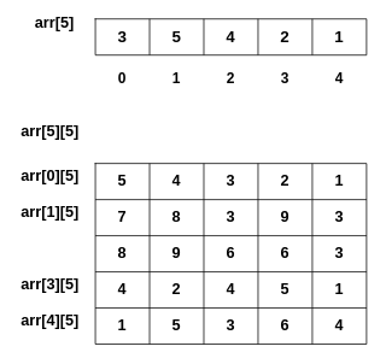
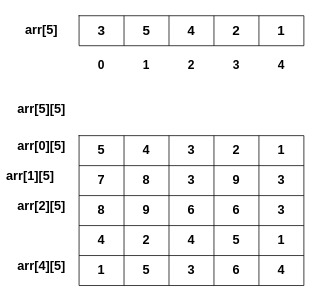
- <mxCell id="9" value="&lt;font style=&quot;font-size: 17px;&quot;&gt;&lt;b&gt;arr[5]&lt;/b&gt;&lt;/font&gt;" style="text;html=1;strokeColor=none;fillColor=none;align=center;verticalAlign=middle;whiteSpace=wrap;rounded=0;" vertex="1" parent="1"><mxGeometry x="30" y="10" width="60" height="30" as="geometry" /></mxCell>
+ <mxCell id="9" value="&lt;font style=&quot;font-size: 17px;&quot;&gt;&lt;b&gt;arr[5]&lt;/b&gt;&lt;/font&gt;" style="text;html=1;strokeColor=none;fillColor=none;align=center;verticalAlign=middle;whiteSpace=wrap;rounded=0;" vertex="1" parent="1"><mxGeometry x="25" y="25" width="60" height="30" as="geometry" /></mxCell>
- <mxCell id="48" value="&lt;font style=&quot;font-size: 17px;&quot;&gt;&lt;b&gt;arr[1][5]&lt;/b&gt;&lt;/font&gt;" style="text;html=1;strokeColor=none;fillColor=none;align=center;verticalAlign=middle;whiteSpace=wrap;rounded=0;" vertex="1" parent="1"><mxGeometry x="20" y="220" width="70" height="30" as="geometry" /></mxCell>
+ <mxCell id="48" value="&lt;font style=&quot;font-size: 17px;&quot;&gt;&lt;b&gt;arr[1][5]&lt;/b&gt;&lt;/font&gt;" style="text;html=1;strokeColor=none;fillColor=none;align=center;verticalAlign=middle;whiteSpace=wrap;rounded=0;" vertex="1" parent="1"><mxGeometry x="5" y="220" width="70" height="30" as="geometry" /></mxCell>
+ <mxCell id="49" value="&lt;font style=&quot;font-size: 17px;&quot;&gt;&lt;b&gt;arr[2][5]&lt;/b&gt;&lt;/font&gt;" style="text;html=1;strokeColor=none;fillColor=none;align=center;verticalAlign=middle;whiteSpace=wrap;rounded=0;" vertex="1" parent="1"><mxGeometry x="20" y="260" width="70" height="30" as="geometry" /></mxCell>
- <mxCell id="50" value="&lt;font style=&quot;font-size: 17px;&quot;&gt;&lt;b&gt;arr[3][5]&lt;/b&gt;&lt;/font&gt;" style="text;html=1;strokeColor=none;fillColor=none;align=center;verticalAlign=middle;whiteSpace=wrap;rounded=0;" vertex="1" parent="1"><mxGeometry x="20" y="300" width="70" height="30" as="geometry" /></mxCell>
